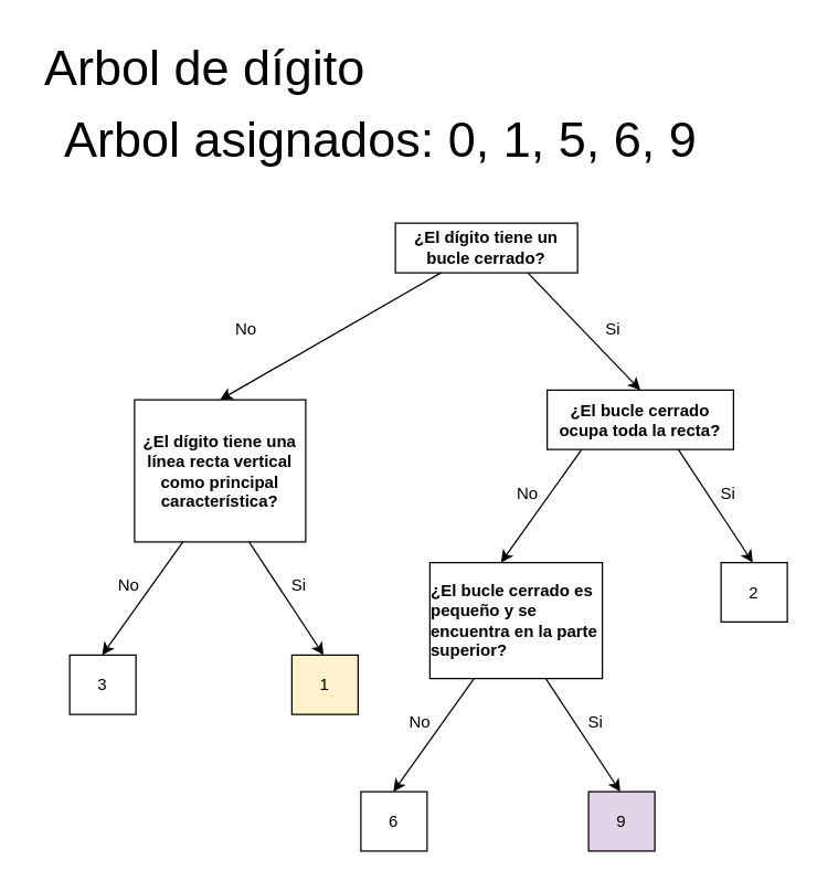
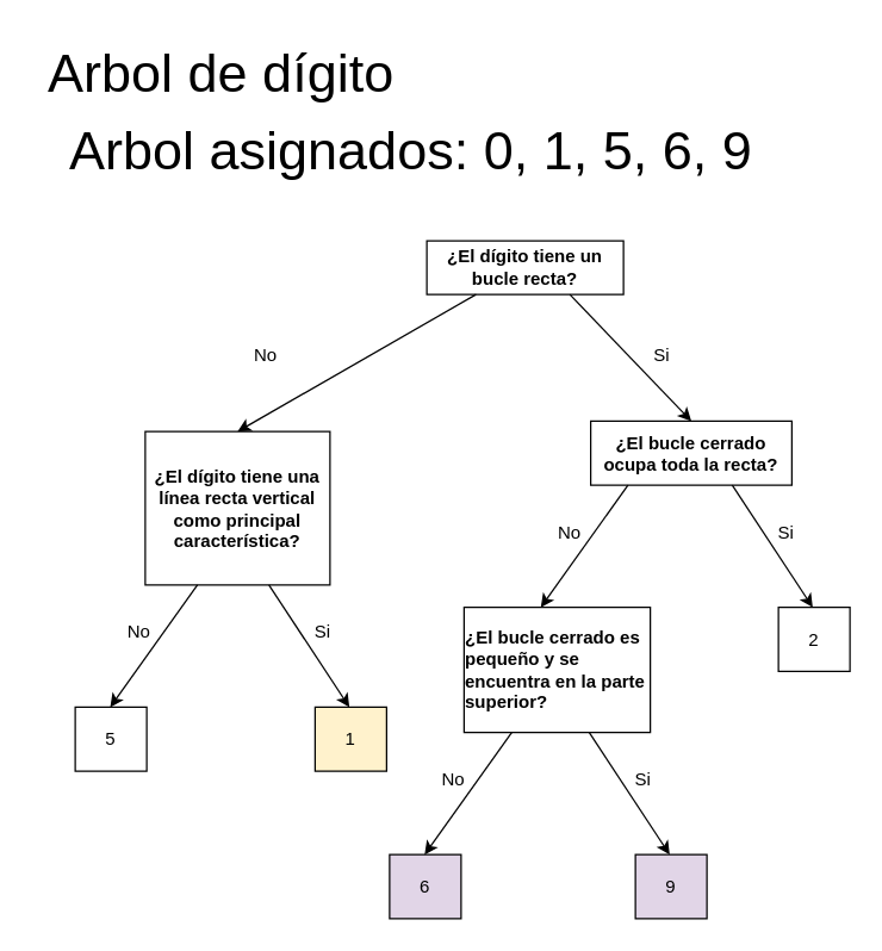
- <mxCell id="2" value="&lt;strong&gt;¿El dígito tiene un&lt;/strong&gt;&lt;div&gt;&lt;strong&gt;bucle cerrado?&lt;/strong&gt;&lt;/div&gt;" style="rounded=0;whiteSpace=wrap;html=1;" vertex="1" parent="1"><mxGeometry x="286" y="161" width="132" height="36" as="geometry" /></mxCell>
+ <mxCell id="2" value="&lt;strong&gt;¿El dígito tiene un&lt;/strong&gt;&lt;div&gt;&lt;strong&gt;bucle recta?&lt;/strong&gt;&lt;/div&gt;" style="rounded=0;whiteSpace=wrap;html=1;" vertex="1" parent="1"><mxGeometry x="286" y="161" width="132" height="36" as="geometry" /></mxCell>
- <mxCell id="8" value="3" style="rounded=0;whiteSpace=wrap;html=1;" vertex="1" parent="1"><mxGeometry x="50" y="474" width="48" height="43" as="geometry" /></mxCell>
+ <mxCell id="8" value="5" style="rounded=0;whiteSpace=wrap;html=1;" vertex="1" parent="1"><mxGeometry x="50" y="474" width="48" height="43" as="geometry" /></mxCell>
- <mxCell id="22" value="6" style="rounded=0;whiteSpace=wrap;html=1;" vertex="1" parent="1"><mxGeometry x="261" y="573" width="48" height="43" as="geometry" /></mxCell>
+ <mxCell id="22" value="6" style="rounded=0;whiteSpace=wrap;html=1;fillColor=#e1d5e7;" vertex="1" parent="1"><mxGeometry x="261" y="573" width="48" height="43" as="geometry" /></mxCell>
